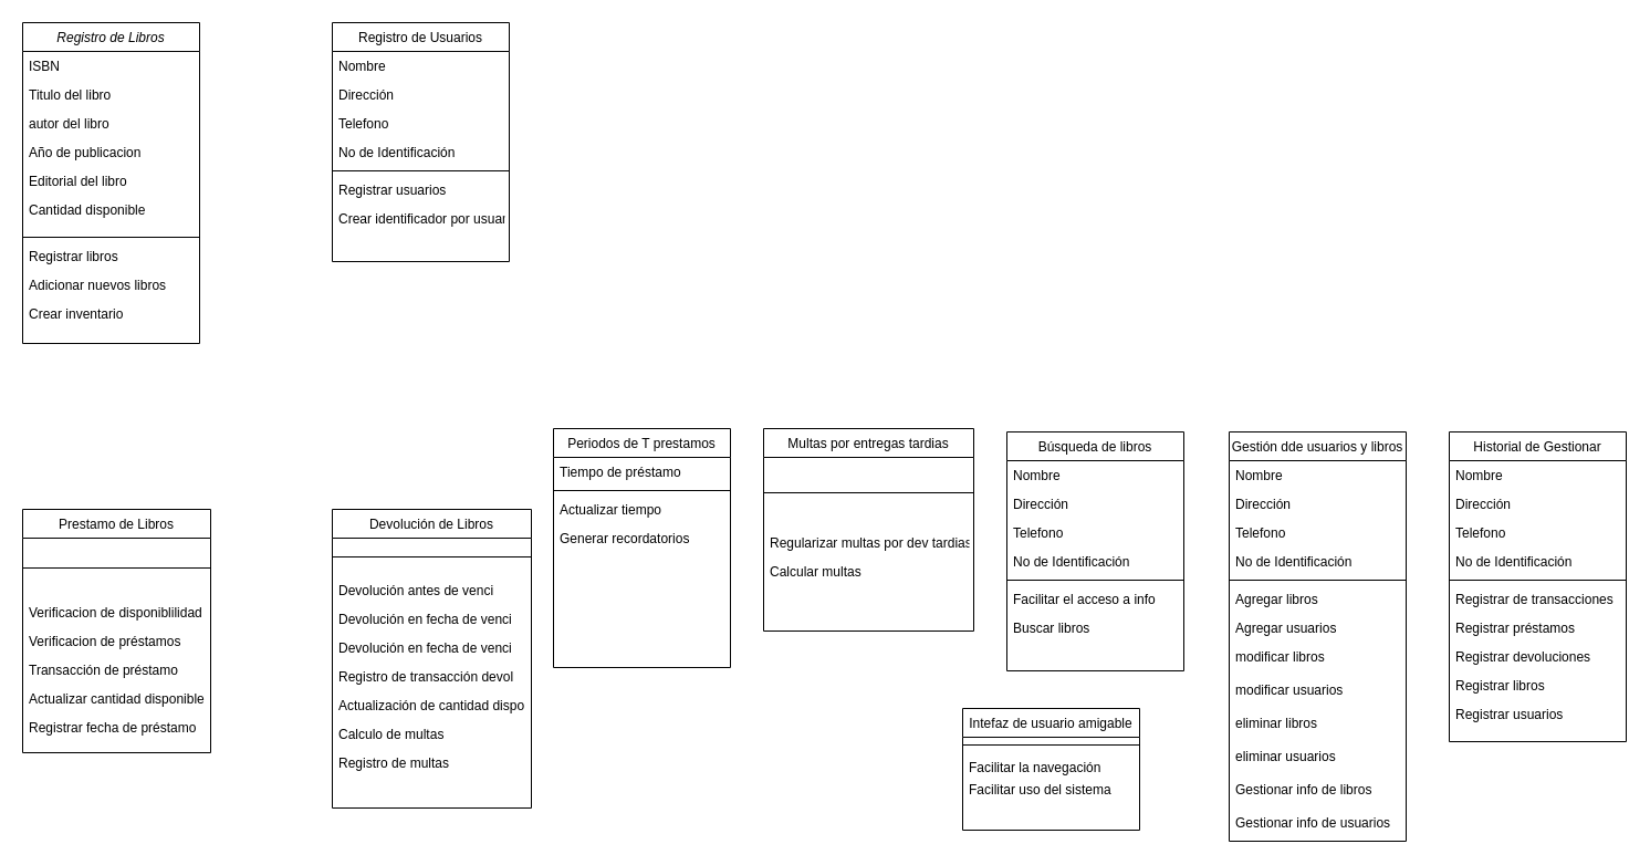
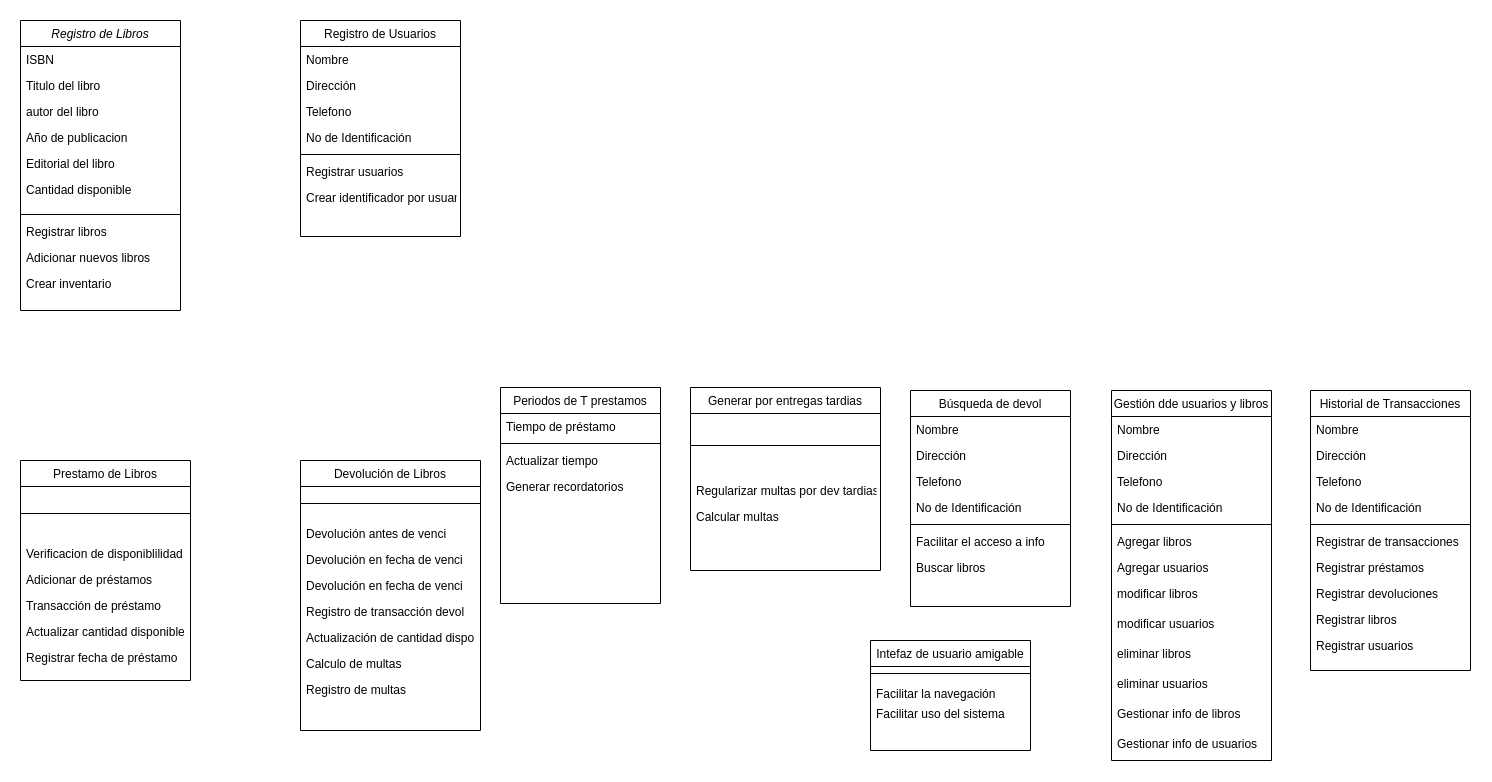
- <mxCell id="42" value="Multas por entregas tardias" style="swimlane;fontStyle=0;align=center;verticalAlign=top;childLayout=stackLayout;horizontal=1;startSize=26;horizontalStack=0;resizeParent=1;resizeLast=0;collapsible=1;marginBottom=0;rounded=0;shadow=0;strokeWidth=1;" vertex="1" parent="1"><mxGeometry x="690" y="387" width="190" height="183" as="geometry"><mxRectangle x="550" y="140" width="160" height="26" as="alternateBounds" /></mxGeometry></mxCell>
+ <mxCell id="42" value="Generar por entregas tardias" style="swimlane;fontStyle=0;align=center;verticalAlign=top;childLayout=stackLayout;horizontal=1;startSize=26;horizontalStack=0;resizeParent=1;resizeLast=0;collapsible=1;marginBottom=0;rounded=0;shadow=0;strokeWidth=1;" vertex="1" parent="1"><mxGeometry x="690" y="387" width="190" height="183" as="geometry"><mxRectangle x="550" y="140" width="160" height="26" as="alternateBounds" /></mxGeometry></mxCell>
- <mxCell id="46" value="Búsqueda de libros" style="swimlane;fontStyle=0;align=center;verticalAlign=top;childLayout=stackLayout;horizontal=1;startSize=26;horizontalStack=0;resizeParent=1;resizeLast=0;collapsible=1;marginBottom=0;rounded=0;shadow=0;strokeWidth=1;" vertex="1" parent="1"><mxGeometry x="910" y="390" width="160" height="216" as="geometry"><mxRectangle x="550" y="140" width="160" height="26" as="alternateBounds" /></mxGeometry></mxCell>
+ <mxCell id="46" value="Búsqueda de devol" style="swimlane;fontStyle=0;align=center;verticalAlign=top;childLayout=stackLayout;horizontal=1;startSize=26;horizontalStack=0;resizeParent=1;resizeLast=0;collapsible=1;marginBottom=0;rounded=0;shadow=0;strokeWidth=1;" vertex="1" parent="1"><mxGeometry x="910" y="390" width="160" height="216" as="geometry"><mxRectangle x="550" y="140" width="160" height="26" as="alternateBounds" /></mxGeometry></mxCell>
- <mxCell id="68" value="Historial de Gestionar" style="swimlane;fontStyle=0;align=center;verticalAlign=top;childLayout=stackLayout;horizontal=1;startSize=26;horizontalStack=0;resizeParent=1;resizeLast=0;collapsible=1;marginBottom=0;rounded=0;shadow=0;strokeWidth=1;" vertex="1" parent="1"><mxGeometry x="1310" y="390" width="160" height="280" as="geometry"><mxRectangle x="1440" y="420" width="160" height="26" as="alternateBounds" /></mxGeometry></mxCell>
+ <mxCell id="68" value="Historial de Transacciones" style="swimlane;fontStyle=0;align=center;verticalAlign=top;childLayout=stackLayout;horizontal=1;startSize=26;horizontalStack=0;resizeParent=1;resizeLast=0;collapsible=1;marginBottom=0;rounded=0;shadow=0;strokeWidth=1;" vertex="1" parent="1"><mxGeometry x="1310" y="390" width="160" height="280" as="geometry"><mxRectangle x="1440" y="420" width="160" height="26" as="alternateBounds" /></mxGeometry></mxCell>
- <mxCell id="16" value="Verificacion de préstamos" style="text;align=left;verticalAlign=top;spacingLeft=4;spacingRight=4;overflow=hidden;rotatable=0;points=[[0,0.5],[1,0.5]];portConstraint=eastwest;" vertex="1" parent="13"><mxGeometry y="106" width="170" height="26" as="geometry" /></mxCell>
+ <mxCell id="16" value="Adicionar de préstamos" style="text;align=left;verticalAlign=top;spacingLeft=4;spacingRight=4;overflow=hidden;rotatable=0;points=[[0,0.5],[1,0.5]];portConstraint=eastwest;" vertex="1" parent="13"><mxGeometry y="106" width="170" height="26" as="geometry" /></mxCell>
